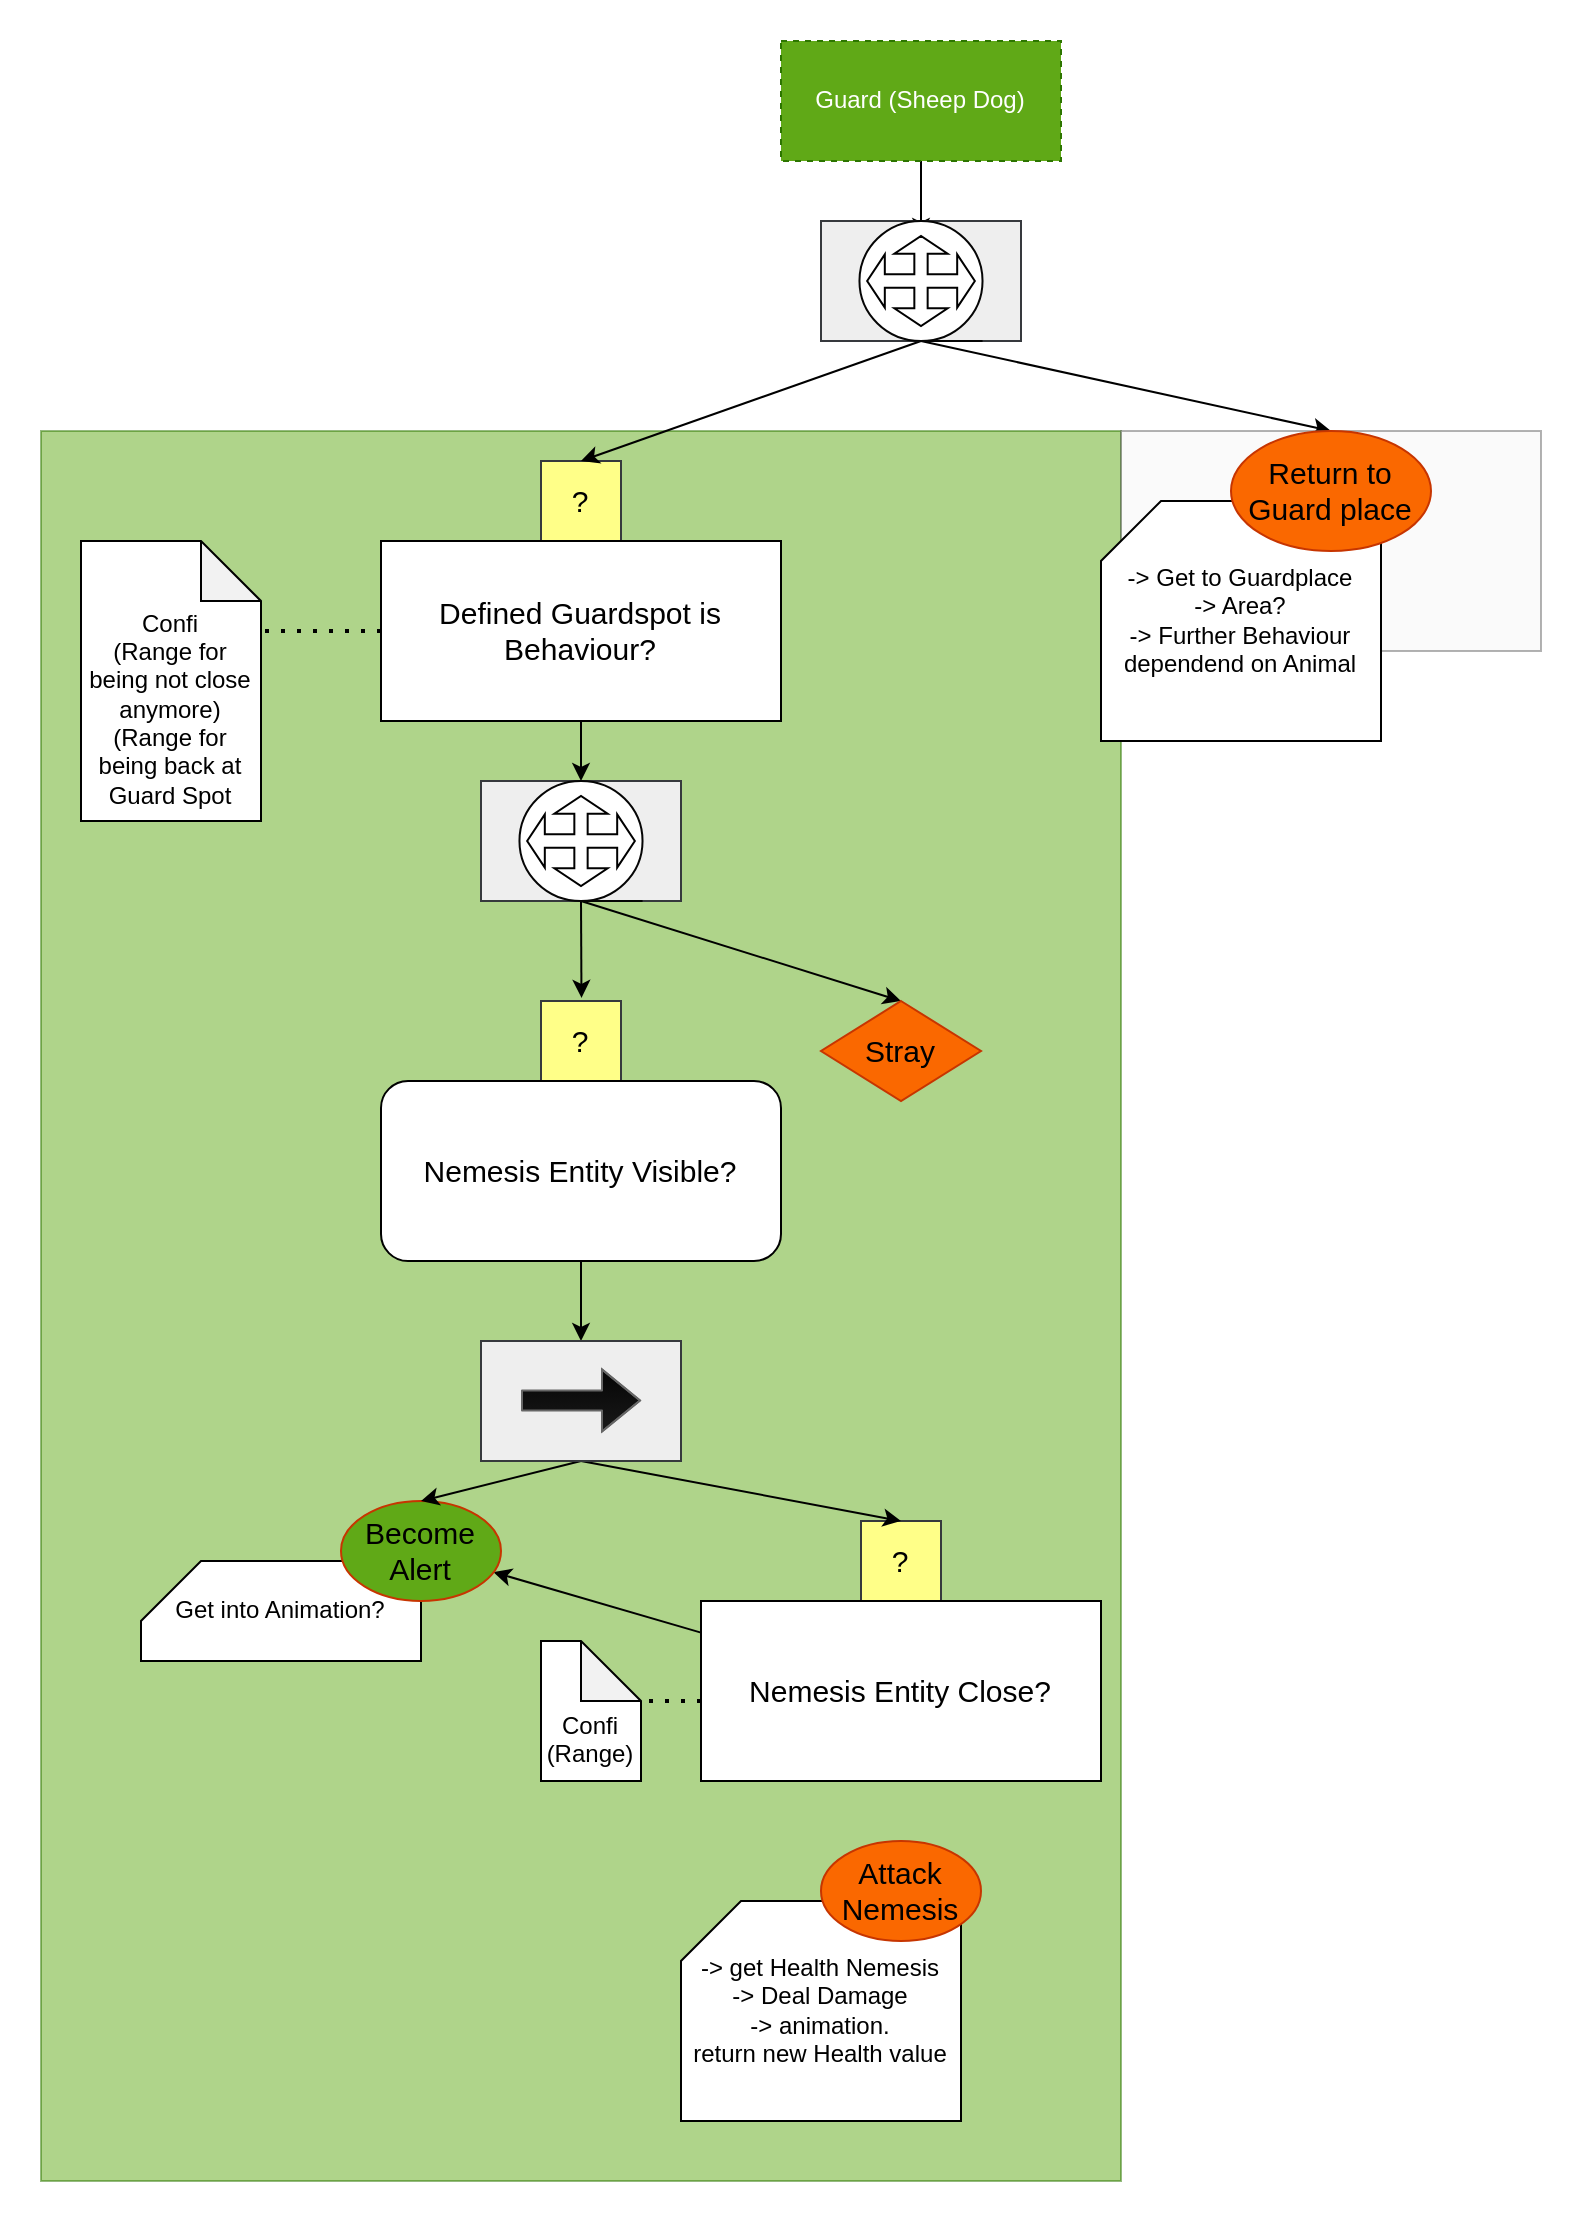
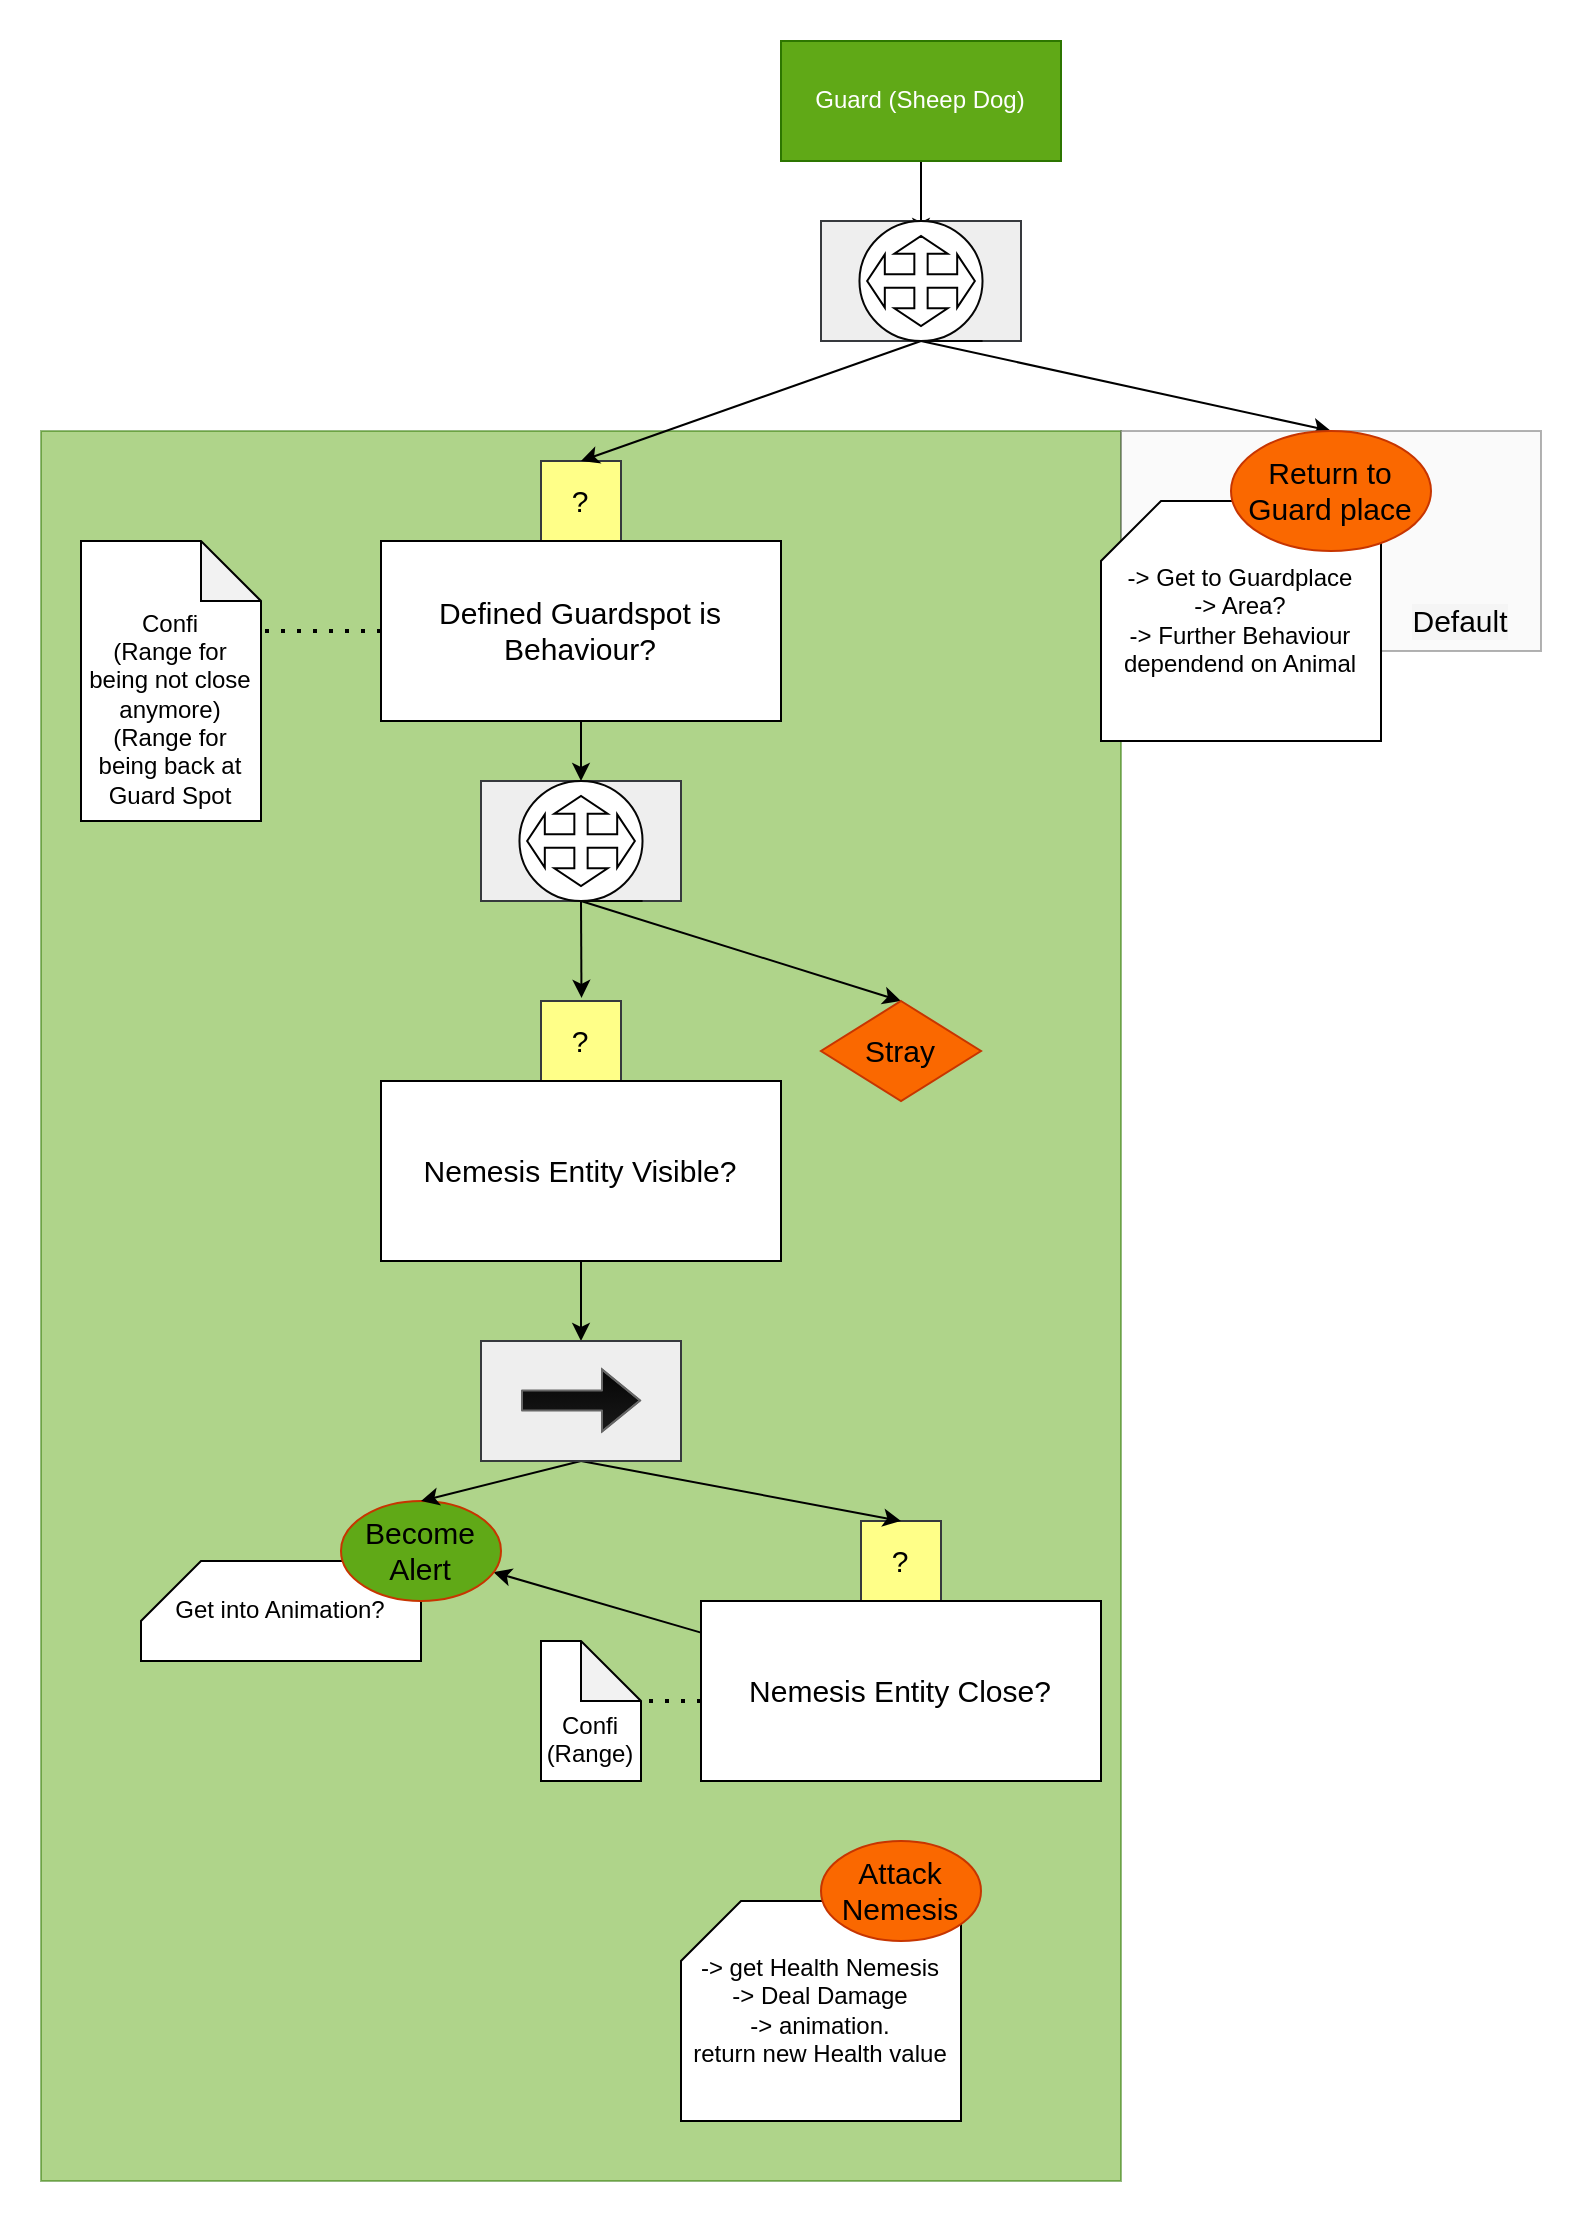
- <mxCell id="11" value="Guard (Sheep Dog)" style="rounded=0;whiteSpace=wrap;html=1;fillColor=#60a917;fontColor=#ffffff;strokeColor=#2D7600;dashed=1;" parent="1" vertex="1"><mxGeometry x="390" y="20" width="140" height="60" as="geometry" /></mxCell>
+ <mxCell id="11" value="Guard (Sheep Dog)" style="rounded=0;whiteSpace=wrap;html=1;fillColor=#60a917;fontColor=#ffffff;strokeColor=#2D7600;" parent="1" vertex="1"><mxGeometry x="390" y="20" width="140" height="60" as="geometry" /></mxCell>
+ <mxCell id="29" value="Default" style="text;html=1;strokeColor=none;fillColor=none;align=center;verticalAlign=middle;whiteSpace=wrap;rounded=0;labelBackgroundColor=#F5F5F5;fontSize=15;fontColor=#000000;opacity=50;" parent="26" vertex="1"><mxGeometry x="140" y="80" width="60" height="30" as="geometry" /></mxCell>
- <mxCell id="12" value="&lt;font style=&quot;font-size: 15px&quot;&gt;Nemesis Entity Visible?&lt;/font&gt;" style="whiteSpace=wrap;html=1;rounded=1;" parent="1" vertex="1"><mxGeometry x="190" y="540" width="200" height="90" as="geometry" /></mxCell>
+ <mxCell id="12" value="&lt;font style=&quot;font-size: 15px&quot;&gt;Nemesis Entity Visible?&lt;/font&gt;" style="rounded=0;whiteSpace=wrap;html=1;" parent="1" vertex="1"><mxGeometry x="190" y="540" width="200" height="90" as="geometry" /></mxCell>
